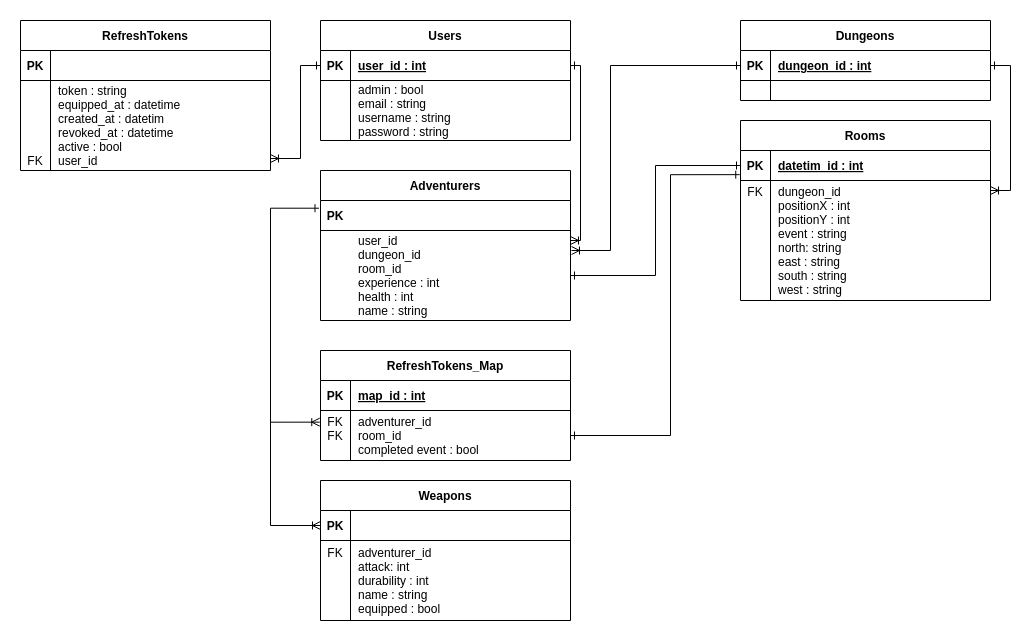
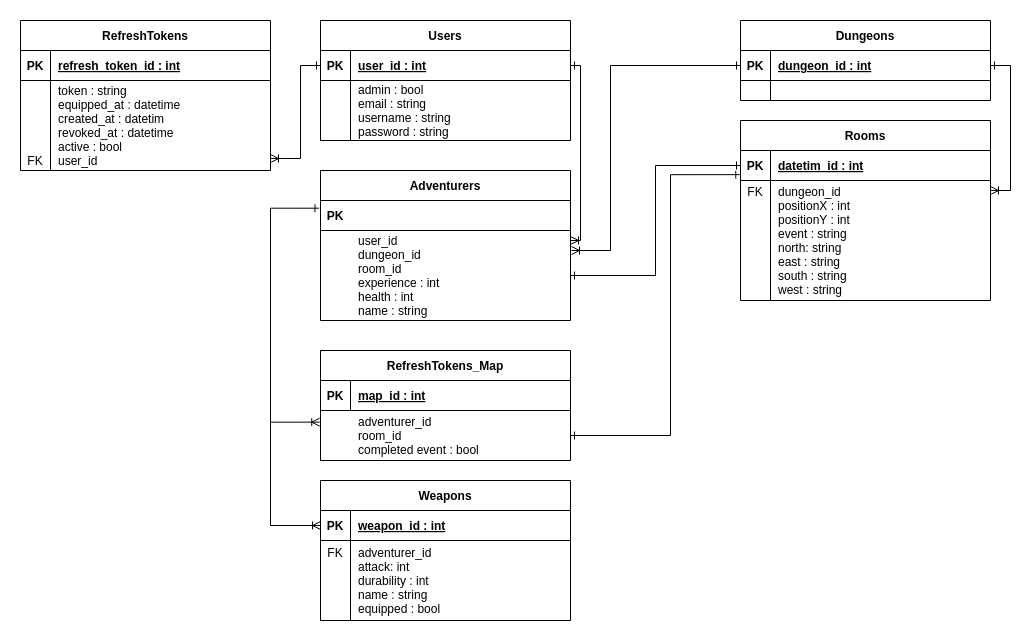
+ <mxCell id="52" value="refresh_token_id : int" style="shape=partialRectangle;overflow=hidden;connectable=0;fillColor=none;top=0;left=0;bottom=0;right=0;align=left;spacingLeft=6;fontStyle=5;" parent="50" vertex="1"><mxGeometry x="30" width="220" height="30" as="geometry"><mxRectangle width="220" height="30" as="alternateBounds" /></mxGeometry></mxCell>
- <mxCell id="41" value="FK&#10;FK&#10;" style="shape=partialRectangle;overflow=hidden;connectable=0;fillColor=none;top=0;left=0;bottom=0;right=0;" parent="40" vertex="1"><mxGeometry width="30" height="50" as="geometry"><mxRectangle width="30" height="50" as="alternateBounds" /></mxGeometry></mxCell>
+ <mxCell id="32" value="weapon_id : int" style="shape=partialRectangle;overflow=hidden;connectable=0;fillColor=none;top=0;left=0;bottom=0;right=0;align=left;spacingLeft=6;fontStyle=5;" parent="30" vertex="1"><mxGeometry x="30" width="220" height="30" as="geometry"><mxRectangle width="220" height="30" as="alternateBounds" /></mxGeometry></mxCell>
